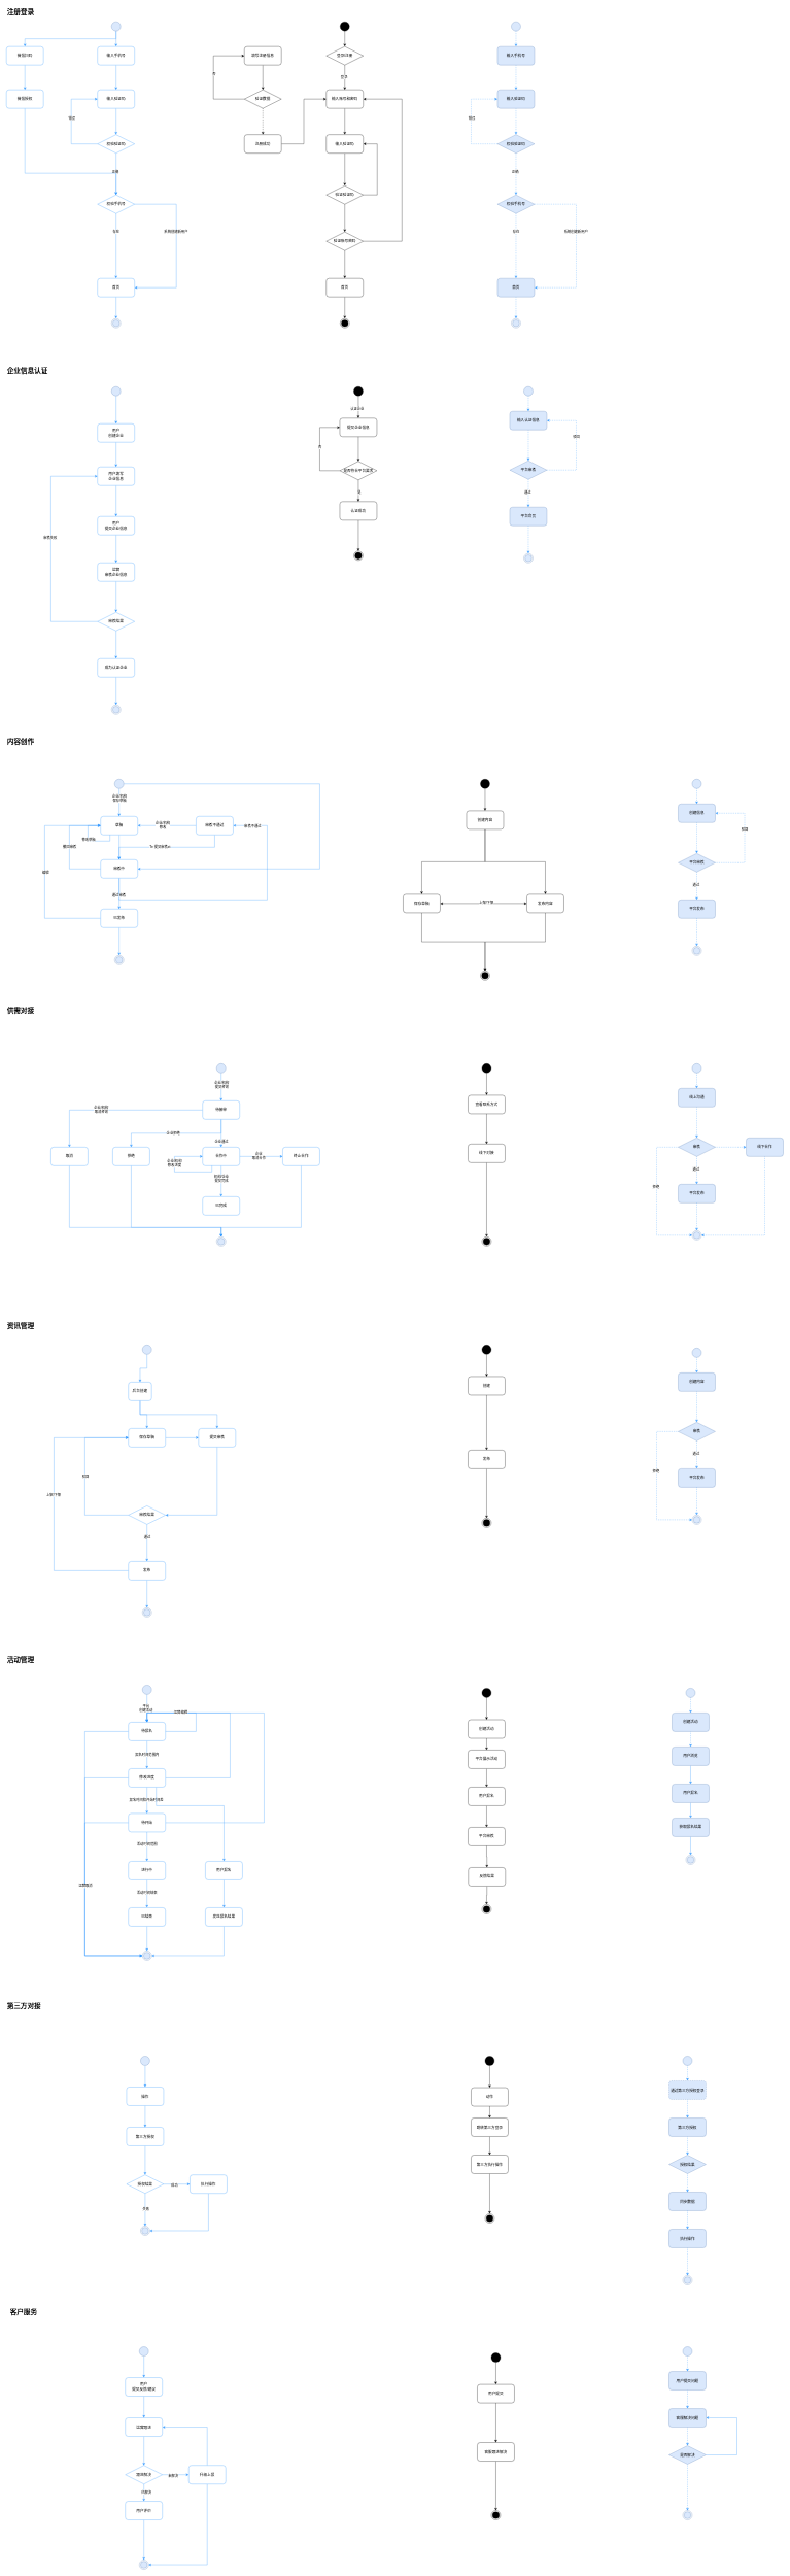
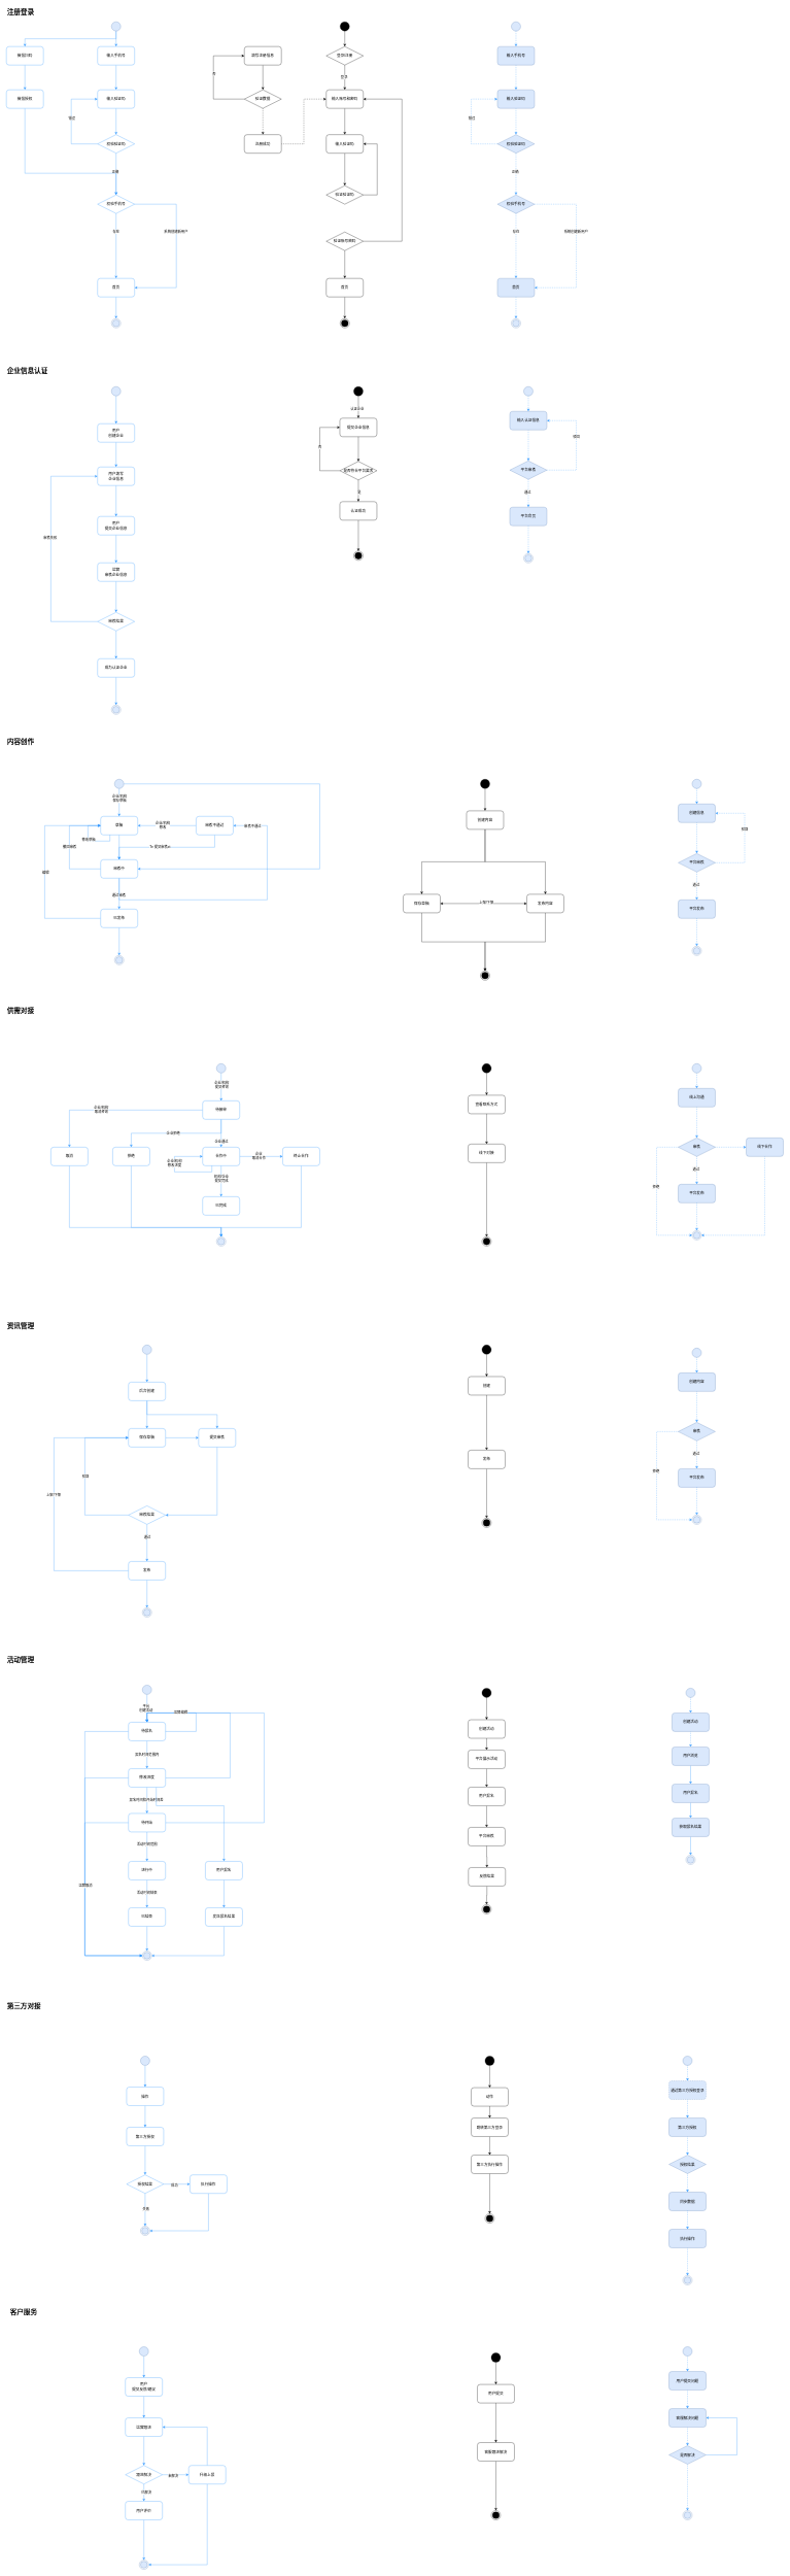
- <mxCell id="40" style="edgeStyle=orthogonalEdgeStyle;rounded=0;orthogonalLoop=1;jettySize=auto;html=1;exitX=1;exitY=0.5;exitDx=0;exitDy=0;entryX=0;entryY=0.5;entryDx=0;entryDy=0;" edge="1" parent="24" source="41" target="43"><mxGeometry relative="1" as="geometry" /></mxCell>
+ <mxCell id="40" style="edgeStyle=orthogonalEdgeStyle;rounded=0;orthogonalLoop=1;jettySize=auto;html=1;exitX=1;exitY=0.5;exitDx=0;exitDy=0;entryX=0;entryY=0.5;entryDx=0;entryDy=0;dashed=1;" edge="1" parent="24" source="41" target="43"><mxGeometry relative="1" as="geometry" /></mxCell>
- <mxCell id="31" style="edgeStyle=orthogonalEdgeStyle;rounded=0;orthogonalLoop=1;jettySize=auto;html=1;exitX=0.5;exitY=1;exitDx=0;exitDy=0;entryX=0.5;entryY=0;entryDx=0;entryDy=0;" edge="1" parent="24" source="32" target="48"><mxGeometry relative="1" as="geometry" /></mxCell>
- <mxCell id="222" value="后台创建" style="rounded=1;whiteSpace=wrap;html=1;align=center;verticalAlign=middle;fontFamily=Helvetica;fontSize=12;strokeColor=#3399FF;" vertex="1" parent="1"><mxGeometry x="415" y="4470" width="75" height="60" as="geometry" /></mxCell>
+ <mxCell id="222" value="后台创建" style="rounded=1;whiteSpace=wrap;html=1;align=center;verticalAlign=middle;fontFamily=Helvetica;fontSize=12;strokeColor=#3399FF;" vertex="1" parent="1"><mxGeometry x="415" y="4470" width="120" height="60" as="geometry" /></mxCell>
